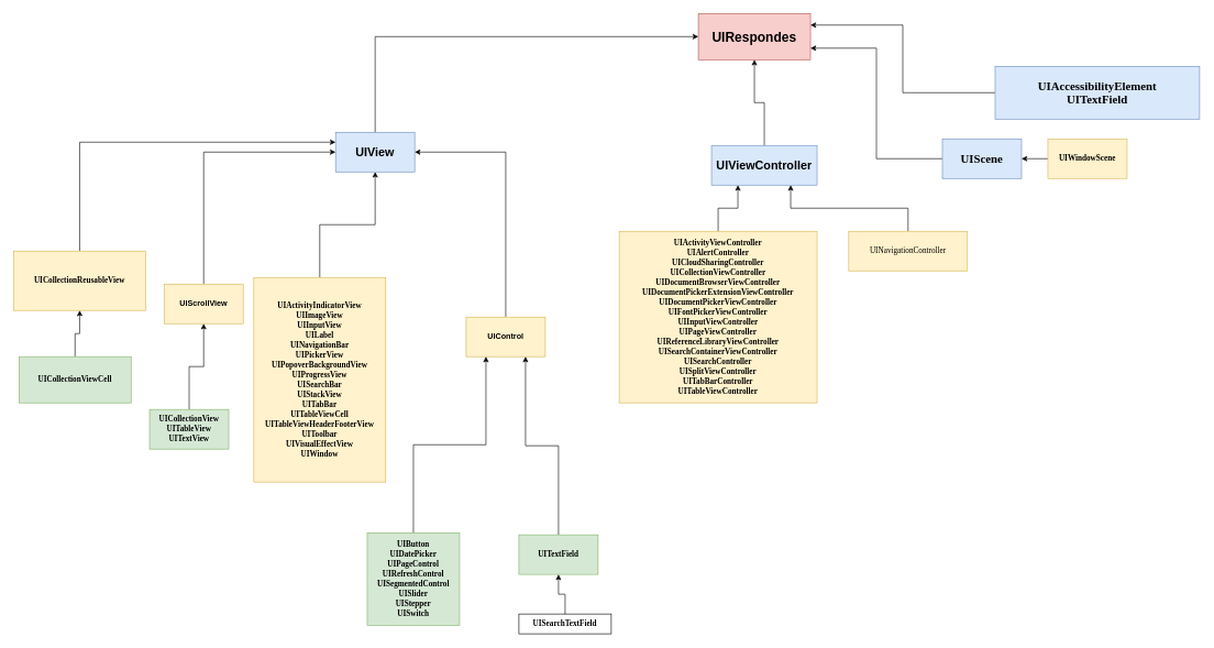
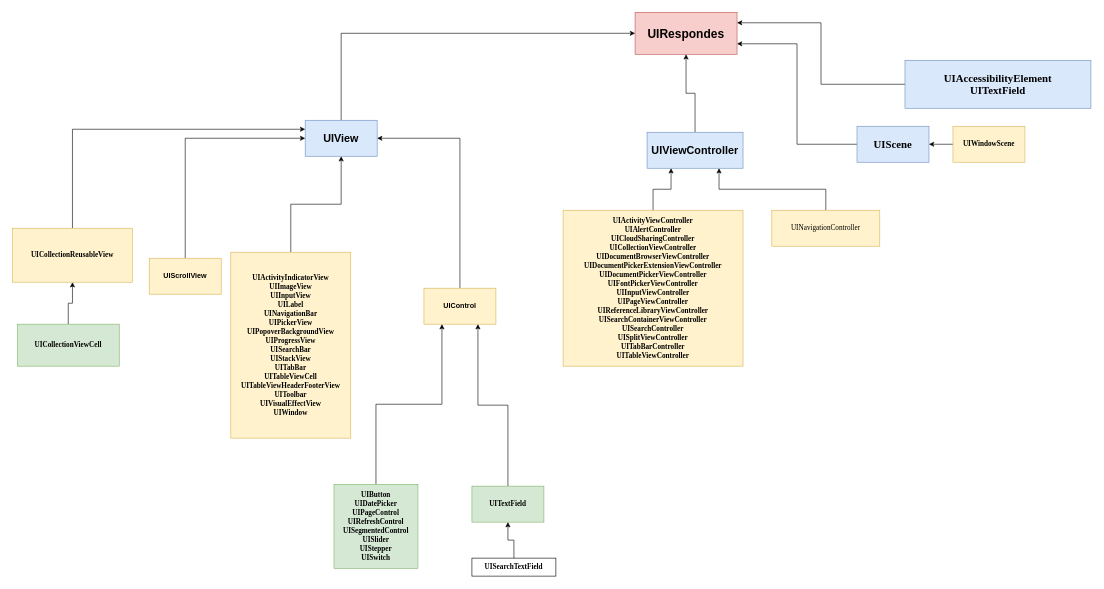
- <mxCell id="13" style="edgeStyle=orthogonalEdgeStyle;rounded=0;orthogonalLoop=1;jettySize=auto;html=1;exitX=0.5;exitY=0;exitDx=0;exitDy=0;entryX=0.5;entryY=1;entryDx=0;entryDy=0;" edge="1" parent="1" source="14" target="12"><mxGeometry relative="1" as="geometry" /></mxCell>
- <mxCell id="14" value="&lt;p class=&quot;p1&quot; style=&quot;margin: 0px ; font-stretch: normal ; line-height: normal ; font-family: &amp;#34;menlo&amp;#34;&quot;&gt;&lt;span class=&quot;s1&quot;&gt;&lt;b&gt;UICollectionView&lt;/b&gt;&lt;/span&gt;&lt;/p&gt;&lt;p class=&quot;p1&quot; style=&quot;margin: 0px ; font-stretch: normal ; line-height: normal ; font-family: &amp;#34;menlo&amp;#34;&quot;&gt;&lt;span class=&quot;s1&quot;&gt;&lt;b&gt;UITableView&lt;/b&gt;&lt;/span&gt;&lt;/p&gt;&lt;p class=&quot;p1&quot; style=&quot;margin: 0px ; font-stretch: normal ; line-height: normal ; font-family: &amp;#34;menlo&amp;#34;&quot;&gt;&lt;span class=&quot;s1&quot;&gt;&lt;b&gt;UITextView&lt;/b&gt;&lt;/span&gt;&lt;/p&gt;" style="rounded=0;whiteSpace=wrap;html=1;align=center;fillColor=#d5e8d4;strokeColor=#82b366;" vertex="1" parent="1"><mxGeometry x="226" y="620" width="120" height="60" as="geometry" /></mxCell>
